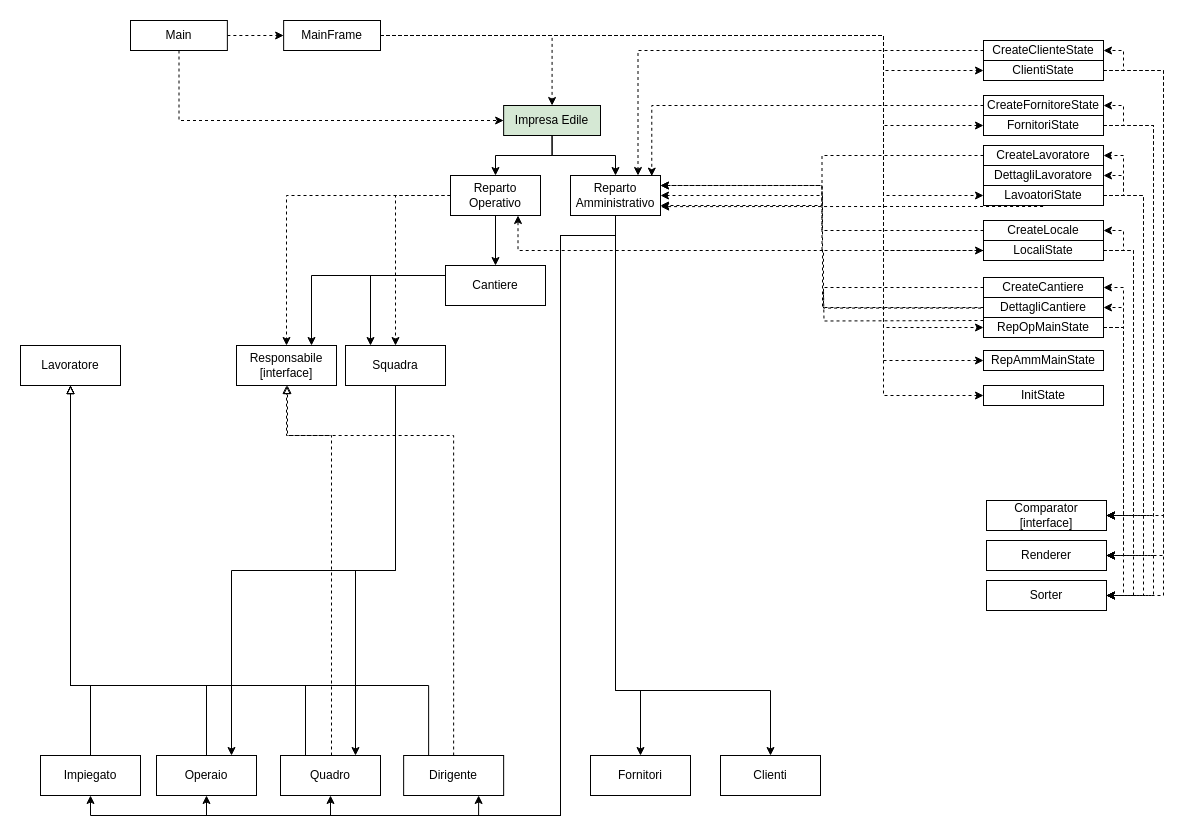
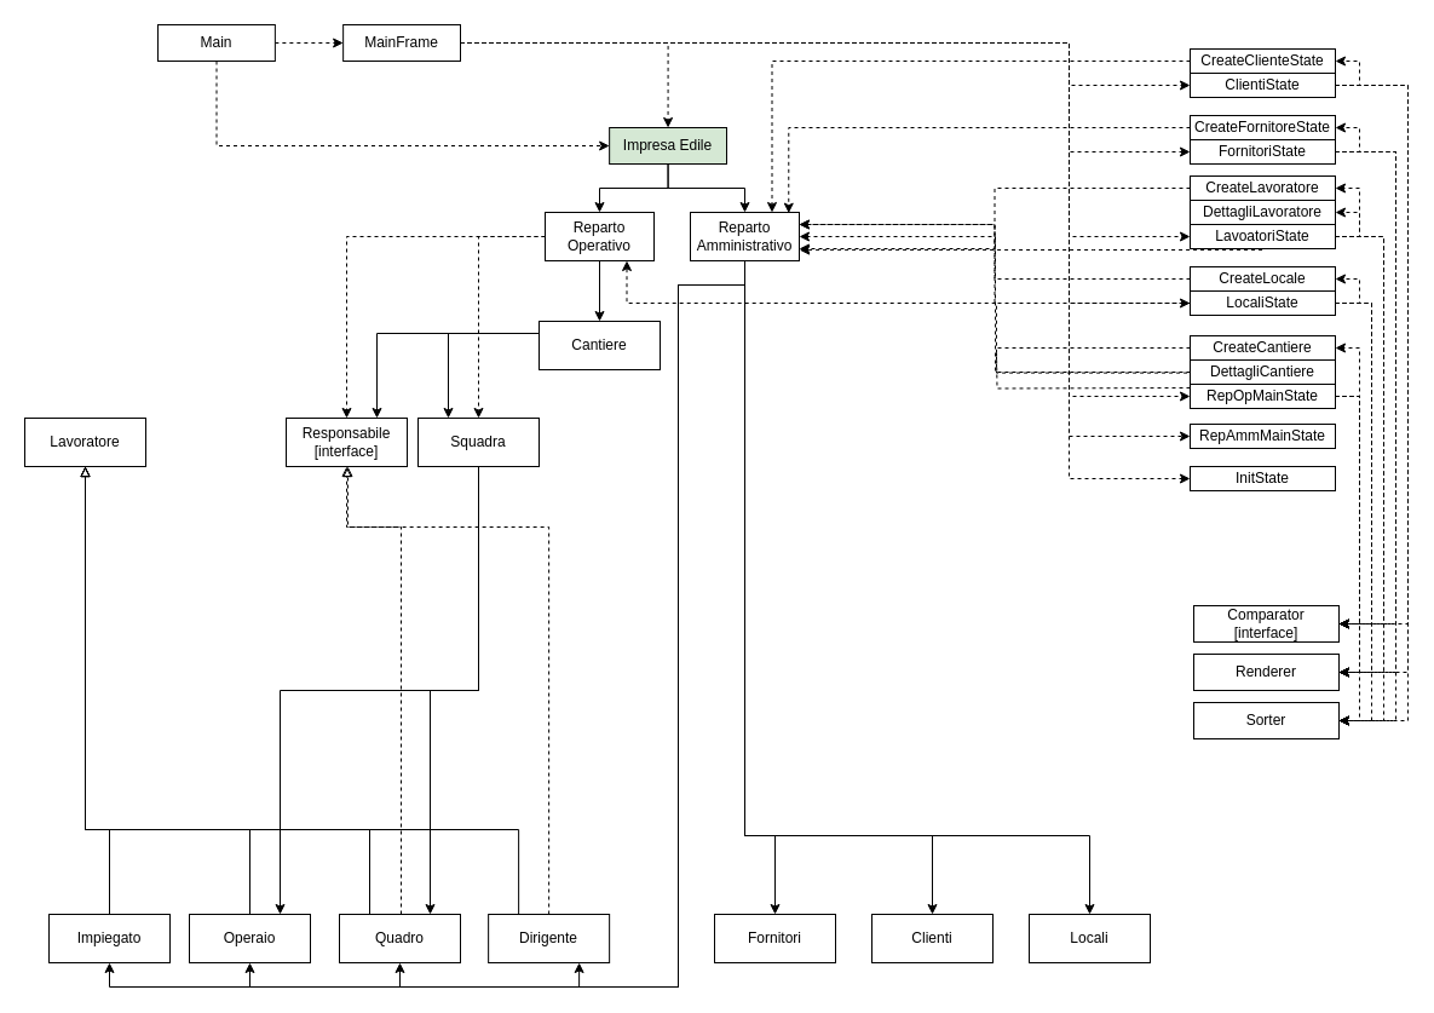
- <mxCell id="80" style="edgeStyle=elbowEdgeStyle;rounded=0;orthogonalLoop=1;jettySize=auto;html=1;entryX=1;entryY=0.5;entryDx=0;entryDy=0;dashed=1;exitX=1;exitY=0.5;exitDx=0;exitDy=0;" edge="1" parent="1" source="83" target="76"><mxGeometry relative="1" as="geometry"><Array as="points"><mxPoint x="1123" y="320" /></Array></mxGeometry></mxCell>
+ <mxCell id="7" style="edgeStyle=elbowEdgeStyle;rounded=0;orthogonalLoop=1;jettySize=auto;elbow=vertical;html=1;endArrow=classic;endFill=1;" parent="1" source="12" target="35" edge="1"><mxGeometry relative="1" as="geometry"><Array as="points"><mxPoint x="753" y="690" /></Array></mxGeometry></mxCell>
+ <mxCell id="35" value="Locali" style="rounded=0;whiteSpace=wrap;html=1;" parent="1" vertex="1"><mxGeometry x="850" y="755" width="100" height="40" as="geometry" /></mxCell>
